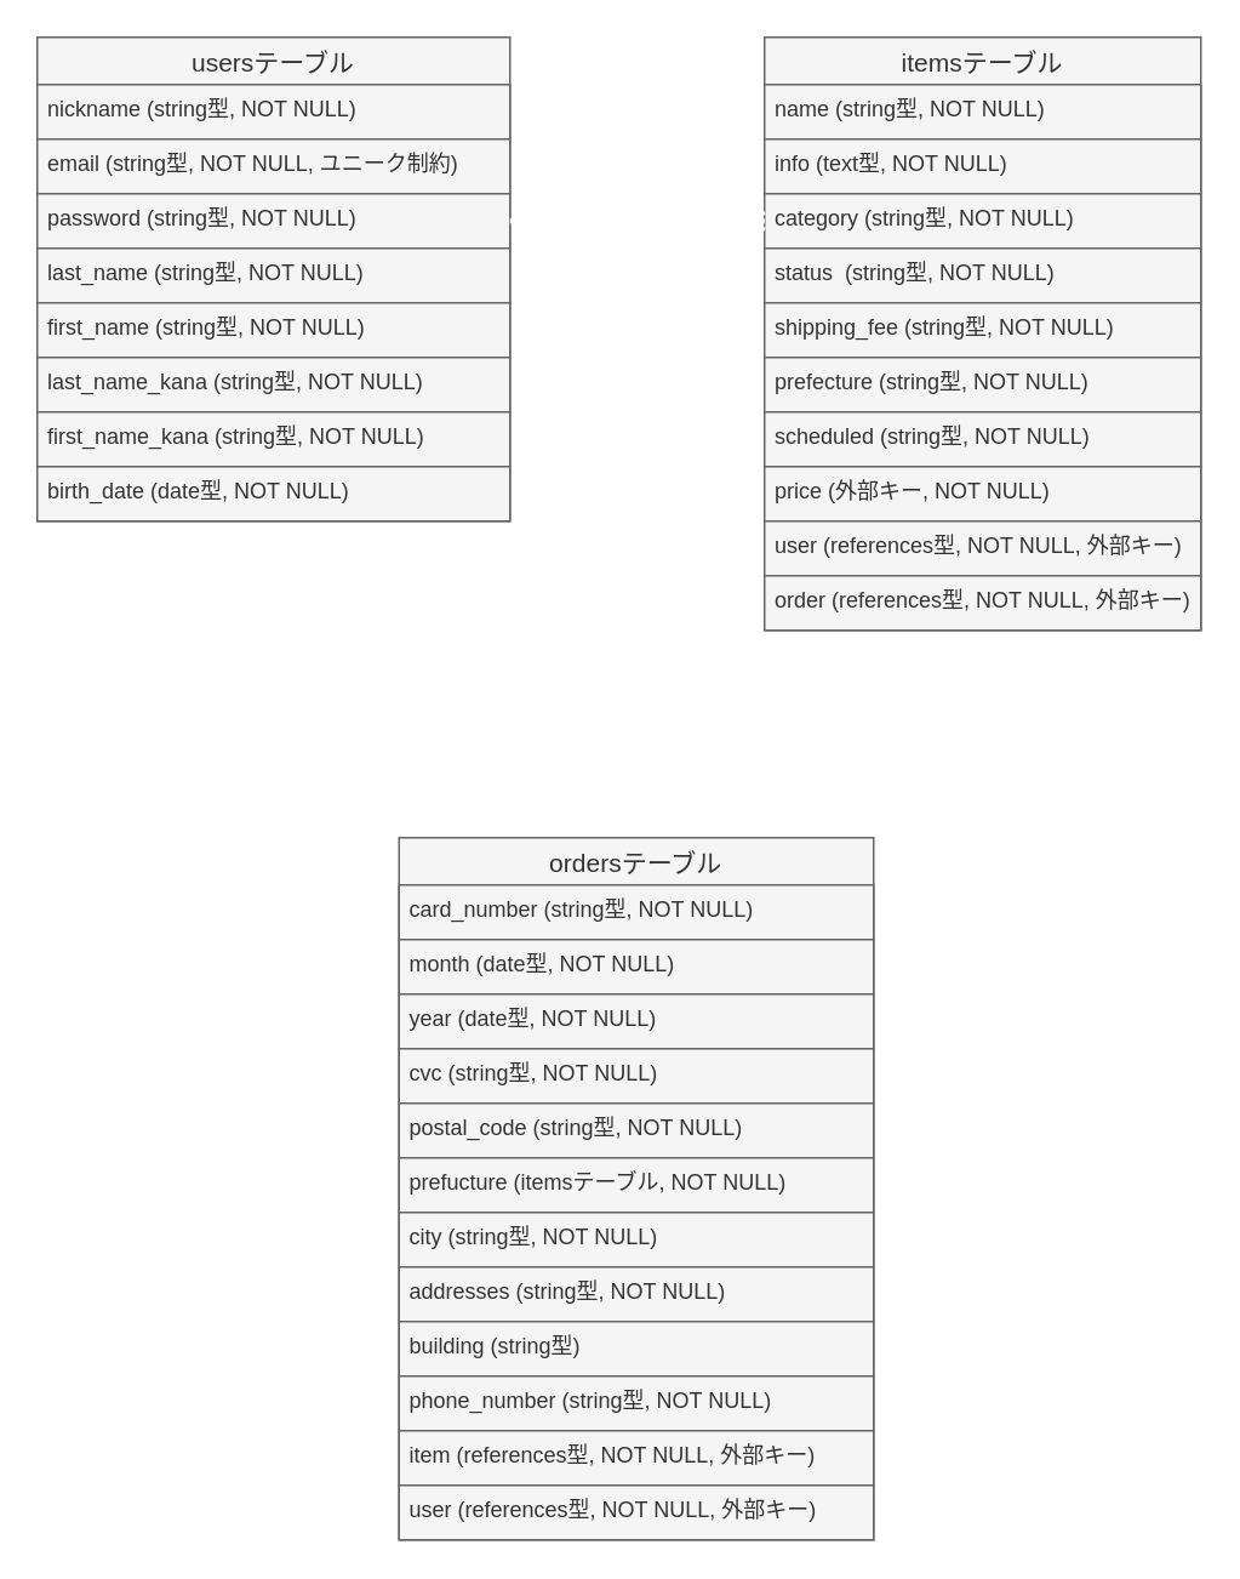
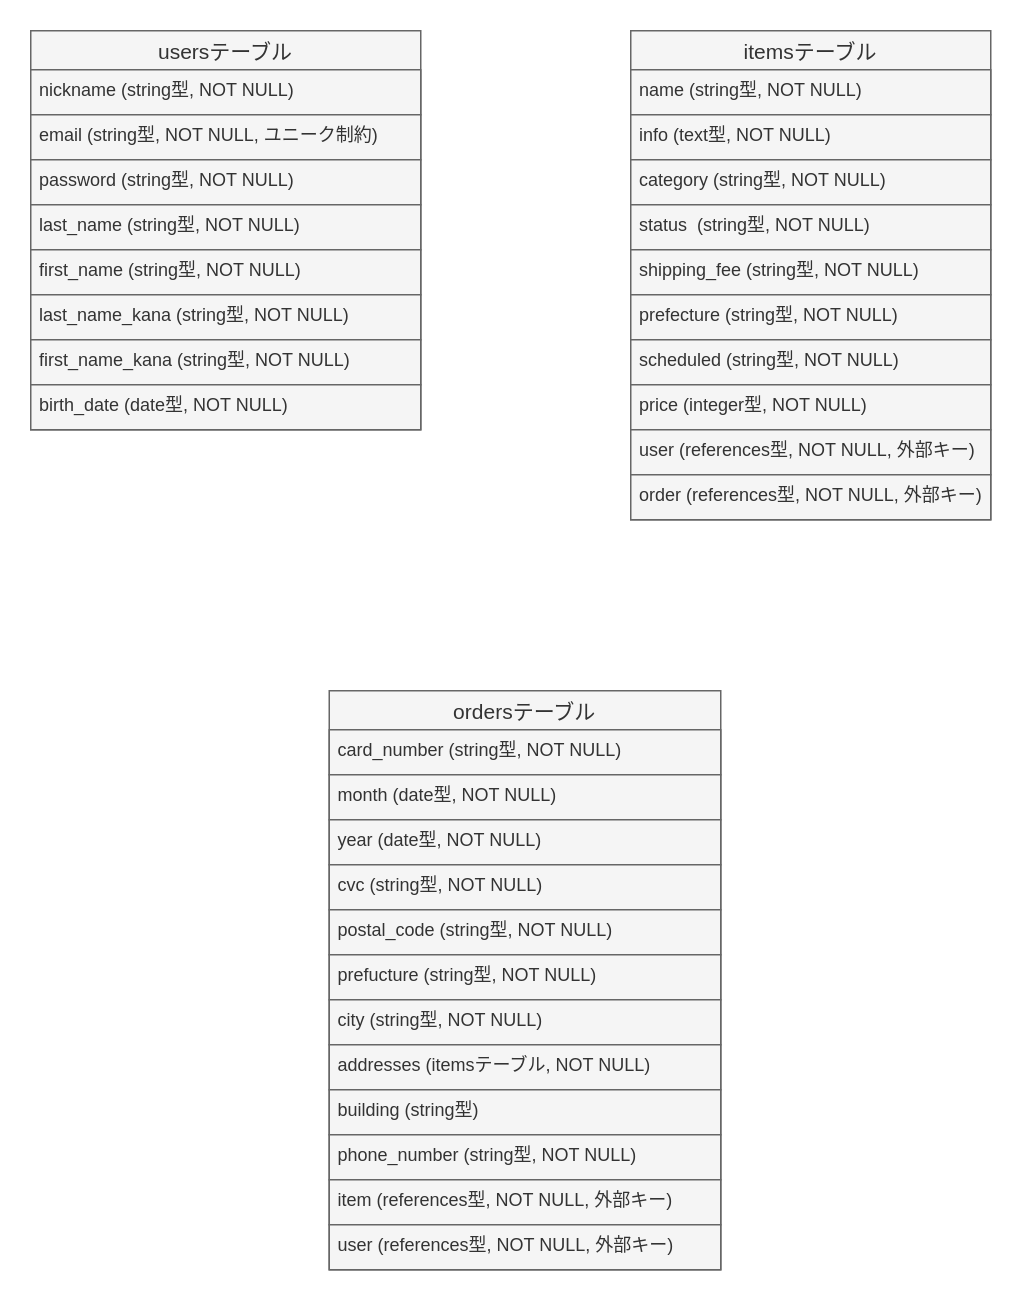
- <mxCell id="22" value="" style="edgeStyle=entityRelationEdgeStyle;fontSize=12;html=1;endArrow=ERoneToMany;entryX=0;entryY=0.5;entryDx=0;entryDy=0;exitX=1;exitY=0.5;exitDx=0;exitDy=0;strokeWidth=3;strokeColor=#FFFFFF;" edge="1" parent="1" source="5" target="14"><mxGeometry width="100" height="100" relative="1" as="geometry"><mxPoint x="160" y="640" as="sourcePoint" /><mxPoint x="260" y="540" as="targetPoint" /></mxGeometry></mxCell>
- <mxCell id="19" value="price (外部キー, NOT NULL)" style="text;strokeColor=#666666;fillColor=#f5f5f5;spacingLeft=4;spacingRight=4;overflow=hidden;rotatable=0;points=[[0,0.5],[1,0.5]];portConstraint=eastwest;fontSize=12;fontColor=#333333;" vertex="1" parent="11"><mxGeometry y="236" width="240" height="30" as="geometry" /></mxCell>
+ <mxCell id="19" value="price (integer型, NOT NULL)" style="text;strokeColor=#666666;fillColor=#f5f5f5;spacingLeft=4;spacingRight=4;overflow=hidden;rotatable=0;points=[[0,0.5],[1,0.5]];portConstraint=eastwest;fontSize=12;fontColor=#333333;" vertex="1" parent="11"><mxGeometry y="236" width="240" height="30" as="geometry" /></mxCell>
- <mxCell id="29" value="prefucture (itemsテーブル, NOT NULL)" style="text;strokeColor=#666666;fillColor=#f5f5f5;spacingLeft=4;spacingRight=4;overflow=hidden;rotatable=0;points=[[0,0.5],[1,0.5]];portConstraint=eastwest;fontSize=12;fontColor=#333333;" vertex="1" parent="23"><mxGeometry y="176" width="261" height="30" as="geometry" /></mxCell>
+ <mxCell id="29" value="prefucture (string型, NOT NULL)" style="text;strokeColor=#666666;fillColor=#f5f5f5;spacingLeft=4;spacingRight=4;overflow=hidden;rotatable=0;points=[[0,0.5],[1,0.5]];portConstraint=eastwest;fontSize=12;fontColor=#333333;" vertex="1" parent="23"><mxGeometry y="176" width="261" height="30" as="geometry" /></mxCell>
- <mxCell id="31" value="addresses (string型, NOT NULL)" style="text;strokeColor=#666666;fillColor=#f5f5f5;spacingLeft=4;spacingRight=4;overflow=hidden;rotatable=0;points=[[0,0.5],[1,0.5]];portConstraint=eastwest;fontSize=12;fontColor=#333333;" vertex="1" parent="23"><mxGeometry y="236" width="261" height="30" as="geometry" /></mxCell>
+ <mxCell id="31" value="addresses (itemsテーブル, NOT NULL)" style="text;strokeColor=#666666;fillColor=#f5f5f5;spacingLeft=4;spacingRight=4;overflow=hidden;rotatable=0;points=[[0,0.5],[1,0.5]];portConstraint=eastwest;fontSize=12;fontColor=#333333;" vertex="1" parent="23"><mxGeometry y="236" width="261" height="30" as="geometry" /></mxCell>
